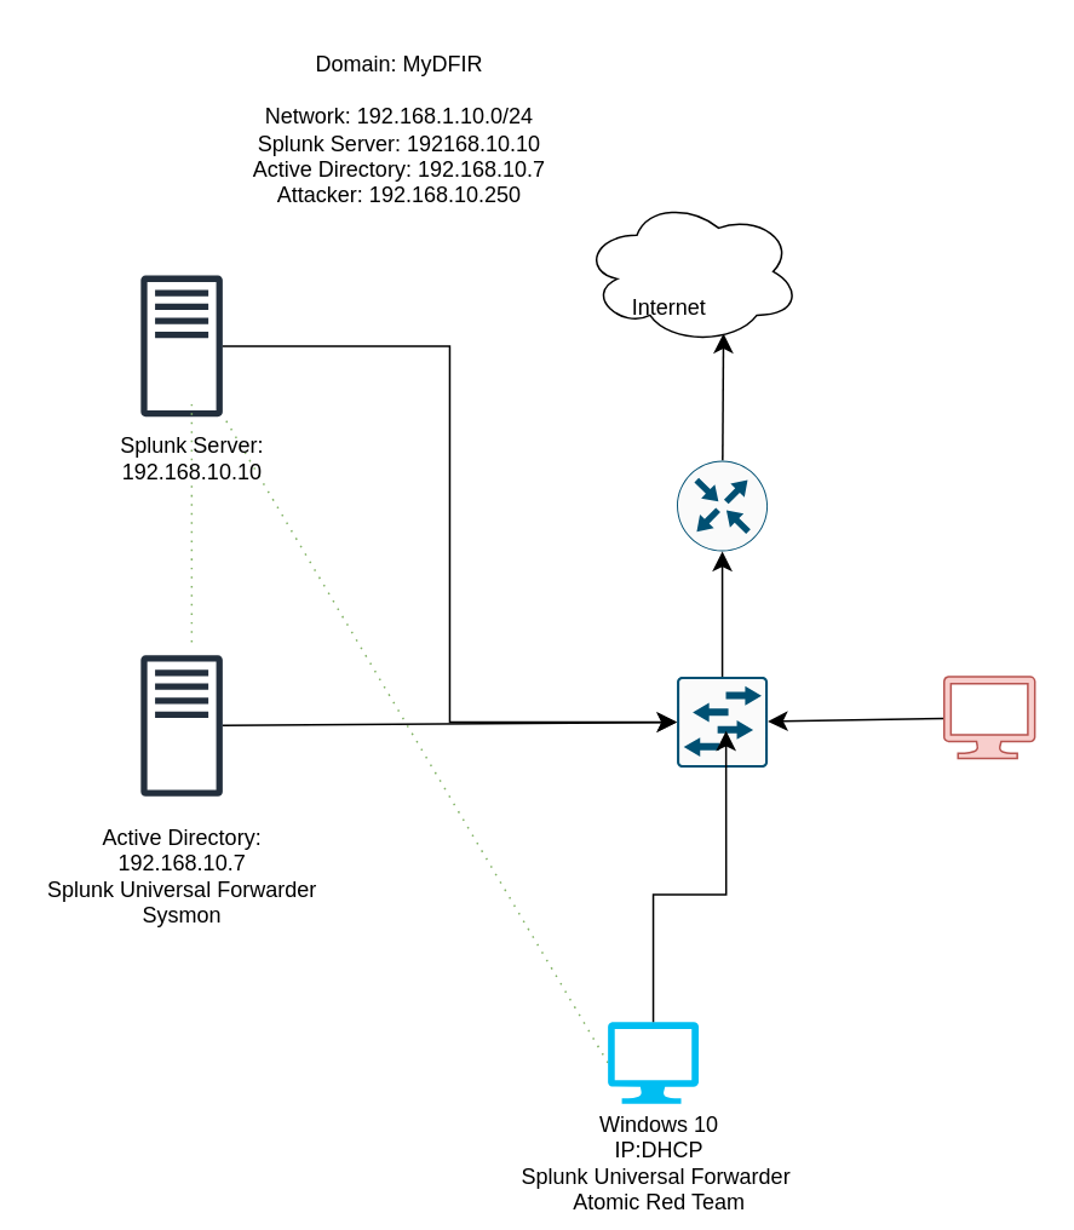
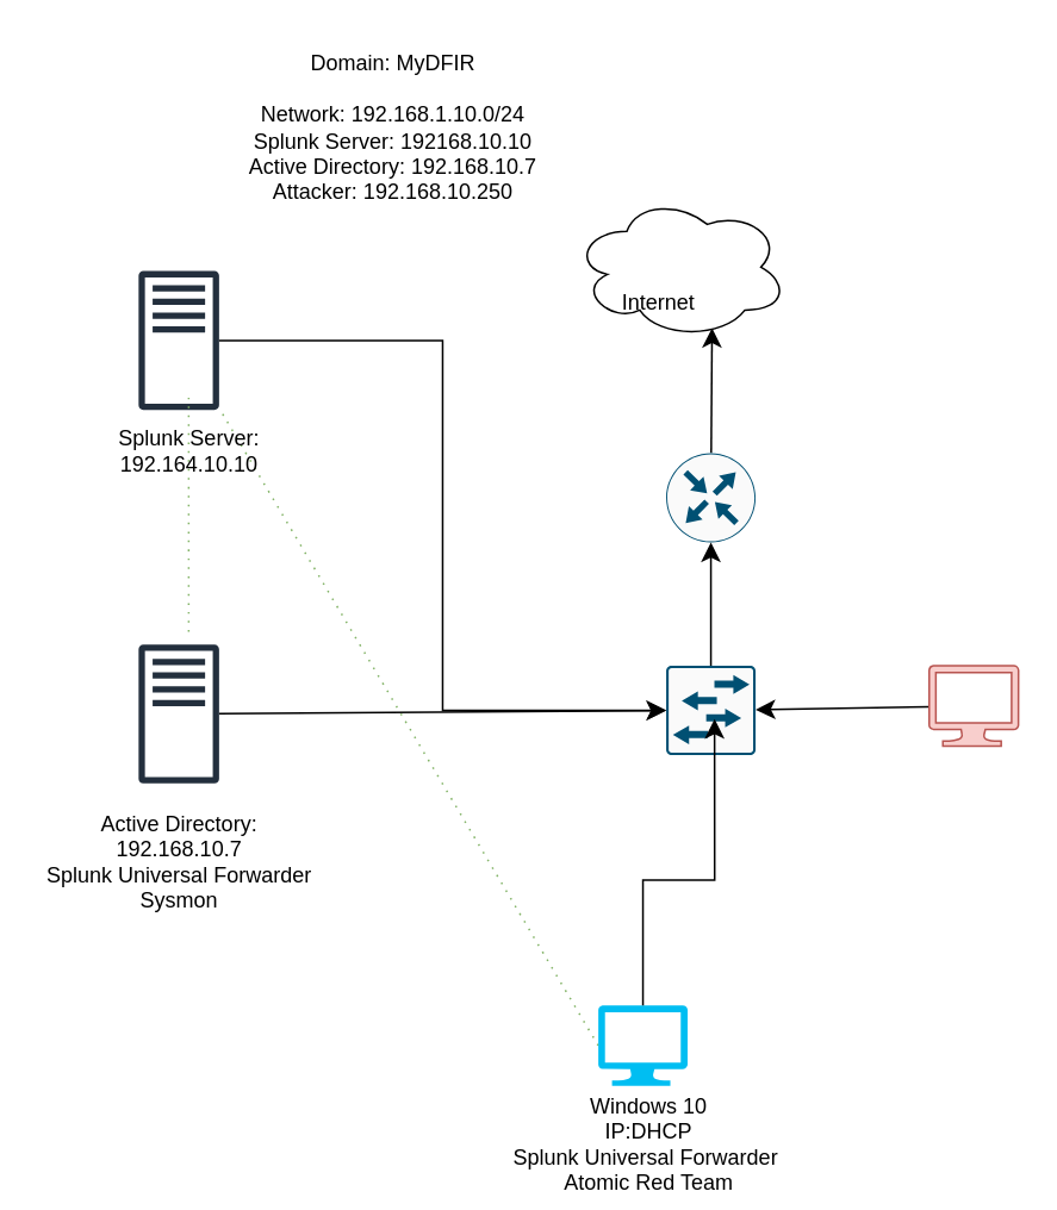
- <mxCell id="17" value="Splunk Server: 192.168.10.10" style="text;html=1;align=center;verticalAlign=middle;whiteSpace=wrap;rounded=0;" vertex="1" parent="1"><mxGeometry x="51.5" y="222" width="107" height="59" as="geometry" /></mxCell>
+ <mxCell id="17" value="Splunk Server: 192.164.10.10" style="text;html=1;align=center;verticalAlign=middle;whiteSpace=wrap;rounded=0;" vertex="1" parent="1"><mxGeometry x="51.5" y="222" width="107" height="59" as="geometry" /></mxCell>
